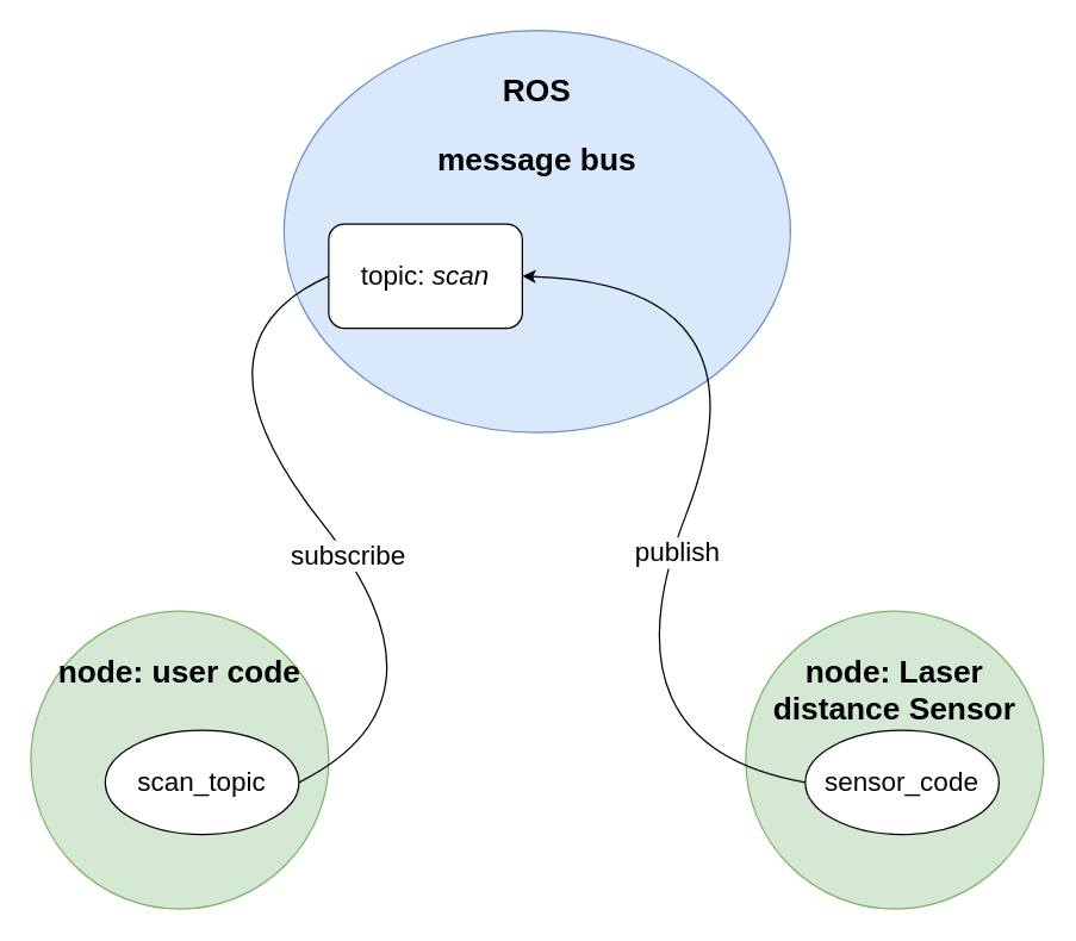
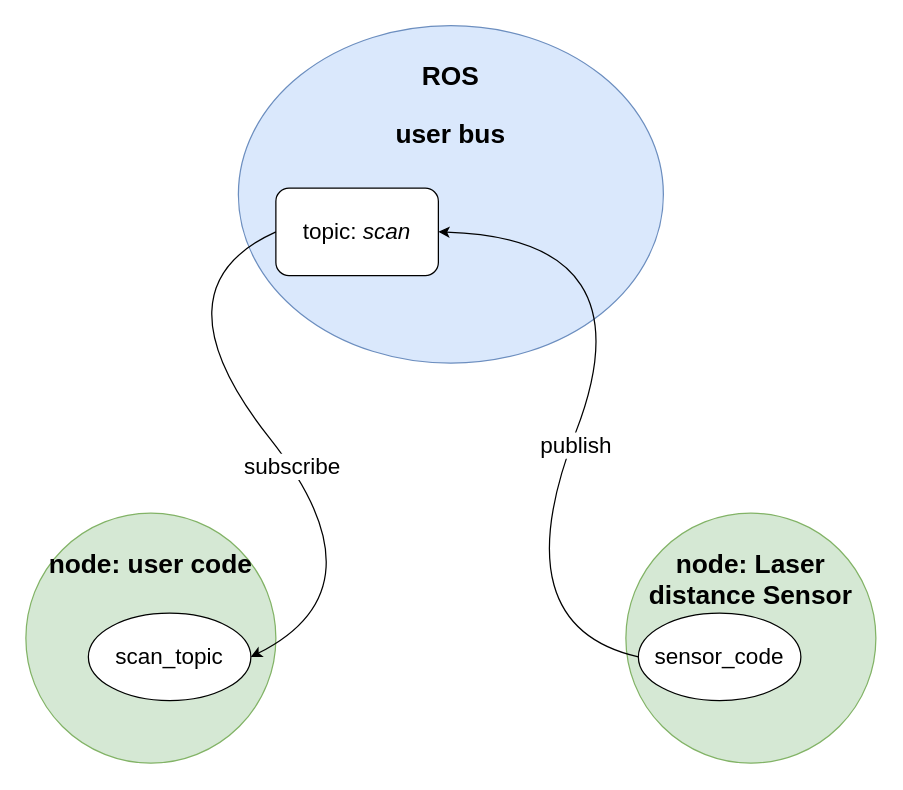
- <mxCell id="2" value="&lt;div&gt;&lt;h3&gt;ROS&lt;/h3&gt;&lt;/div&gt;&lt;div&gt;&lt;h3&gt;message bus&lt;/h3&gt;&lt;/div&gt;" style="ellipse;whiteSpace=wrap;html=1;fontSize=18;verticalAlign=top;fillColor=#dae8fc;strokeColor=#6c8ebf;" vertex="1" parent="1"><mxGeometry x="190" y="20" width="340" height="270" as="geometry" /></mxCell>
+ <mxCell id="2" value="&lt;div&gt;&lt;h3&gt;ROS&lt;/h3&gt;&lt;/div&gt;&lt;div&gt;&lt;h3&gt;user bus&lt;/h3&gt;&lt;/div&gt;" style="ellipse;whiteSpace=wrap;html=1;fontSize=18;verticalAlign=top;fillColor=#dae8fc;strokeColor=#6c8ebf;" vertex="1" parent="1"><mxGeometry x="190" y="20" width="340" height="270" as="geometry" /></mxCell>
- <mxCell id="10" value="" style="curved=1;endArrow=none;html=1;rounded=0;fontSize=18;entryX=1;entryY=0.5;entryDx=0;entryDy=0;exitX=0;exitY=0.5;exitDx=0;exitDy=0;" edge="1" parent="1" source="3" target="6"><mxGeometry width="50" height="50" relative="1" as="geometry"><mxPoint x="350" y="500" as="sourcePoint" /><mxPoint x="400" y="450" as="targetPoint" /><Array as="points"><mxPoint x="120" y="230" /><mxPoint x="310" y="470" /></Array></mxGeometry></mxCell>
+ <mxCell id="10" value="" style="curved=1;endArrow=classic;html=1;rounded=0;fontSize=18;entryX=1;entryY=0.5;entryDx=0;entryDy=0;exitX=0;exitY=0.5;exitDx=0;exitDy=0;" edge="1" parent="1" source="3" target="6"><mxGeometry width="50" height="50" relative="1" as="geometry"><mxPoint x="350" y="500" as="sourcePoint" /><mxPoint x="400" y="450" as="targetPoint" /><Array as="points"><mxPoint x="120" y="230" /><mxPoint x="310" y="470" /></Array></mxGeometry></mxCell>
- <mxCell id="7" value="sensor_code" style="ellipse;whiteSpace=wrap;html=1;fontSize=18;" vertex="1" parent="1"><mxGeometry x="540" y="490" width="130" height="70" as="geometry" /></mxCell>
+ <mxCell id="7" value="sensor_code" style="ellipse;whiteSpace=wrap;html=1;fontSize=18;" vertex="1" parent="1"><mxGeometry x="510" y="490" width="130" height="70" as="geometry" /></mxCell>
